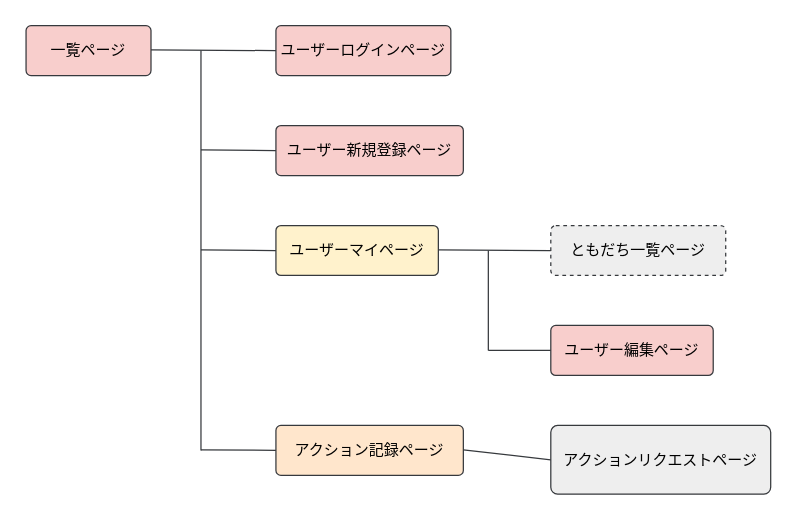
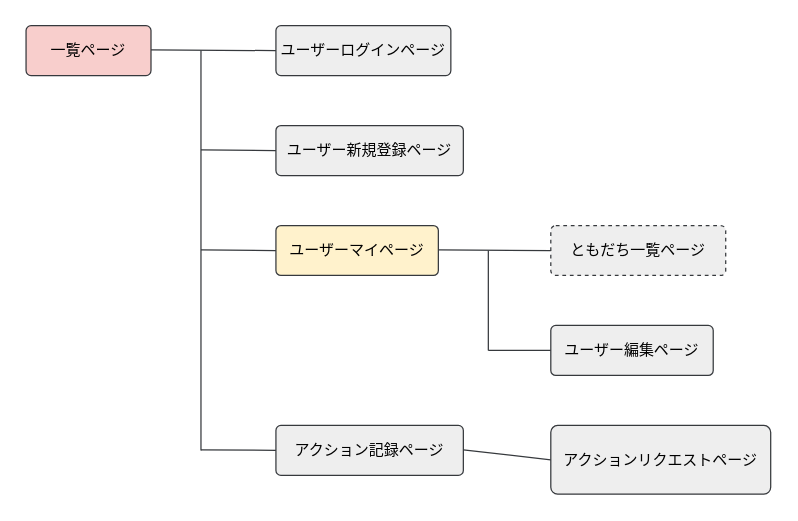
- <mxCell id="8" value="ユーザーログインページ" style="rounded=1;arcSize=10;whiteSpace=wrap;html=1;align=center;strokeColor=#36393d;strokeWidth=1;labelBackgroundColor=none;fillColor=#f8cecc;fontStyle=0;fontSize=12;fontColor=#000000;" vertex="1" parent="1"><mxGeometry x="220" y="20" width="140" height="40" as="geometry" /></mxCell>
+ <mxCell id="8" value="ユーザーログインページ" style="rounded=1;arcSize=10;whiteSpace=wrap;html=1;align=center;strokeColor=#36393d;strokeWidth=1;labelBackgroundColor=none;fillColor=#eeeeee;fontStyle=0;fontSize=12;fontColor=#000000;" vertex="1" parent="1"><mxGeometry x="220" y="20" width="140" height="40" as="geometry" /></mxCell>
- <mxCell id="7" value="ユーザー新規登録ページ" style="rounded=1;arcSize=10;whiteSpace=wrap;html=1;align=center;strokeColor=#36393d;strokeWidth=1;labelBackgroundColor=none;fillColor=#f8cecc;fontStyle=0;fontSize=12;fontColor=#000000;" vertex="1" parent="1"><mxGeometry x="220" y="100" width="150" height="40" as="geometry" /></mxCell>
+ <mxCell id="7" value="ユーザー新規登録ページ" style="rounded=1;arcSize=10;whiteSpace=wrap;html=1;align=center;strokeColor=#36393d;strokeWidth=1;labelBackgroundColor=none;fillColor=#eeeeee;fontStyle=0;fontSize=12;fontColor=#000000;" vertex="1" parent="1"><mxGeometry x="220" y="100" width="150" height="40" as="geometry" /></mxCell>
- <mxCell id="4" value="ユーザー編集ページ" style="rounded=1;arcSize=10;whiteSpace=wrap;html=1;align=center;strokeColor=#36393d;strokeWidth=1;labelBackgroundColor=none;fillColor=#f8cecc;fontStyle=0;fontSize=12;fontColor=#000000;" vertex="1" parent="1"><mxGeometry x="440" y="260" width="130" height="40" as="geometry" /></mxCell>
+ <mxCell id="4" value="ユーザー編集ページ" style="rounded=1;arcSize=10;whiteSpace=wrap;html=1;align=center;strokeColor=#36393d;strokeWidth=1;labelBackgroundColor=none;fillColor=#eeeeee;fontStyle=0;fontSize=12;fontColor=#000000;" vertex="1" parent="1"><mxGeometry x="440" y="260" width="130" height="40" as="geometry" /></mxCell>
- <mxCell id="5" value="アクション記録ページ" style="rounded=1;arcSize=10;whiteSpace=wrap;html=1;align=center;strokeColor=#36393d;strokeWidth=1;labelBackgroundColor=none;fillColor=#ffe6cc;fontStyle=0;fontSize=12;fontColor=#000000;" vertex="1" parent="1"><mxGeometry x="220" y="340" width="150" height="40" as="geometry" /></mxCell>
+ <mxCell id="5" value="アクション記録ページ" style="rounded=1;arcSize=10;whiteSpace=wrap;html=1;align=center;strokeColor=#36393d;strokeWidth=1;labelBackgroundColor=none;fillColor=#eeeeee;fontStyle=0;fontSize=12;fontColor=#000000;" vertex="1" parent="1"><mxGeometry x="220" y="340" width="150" height="40" as="geometry" /></mxCell>
